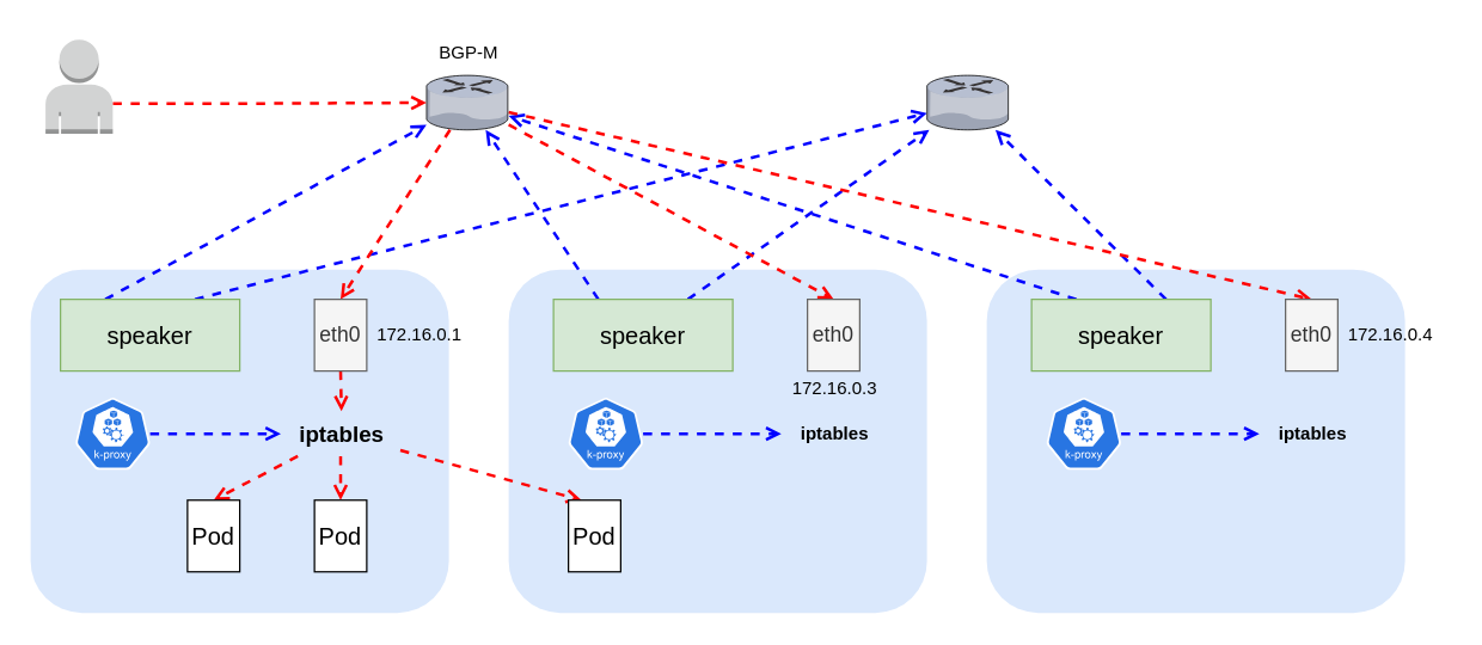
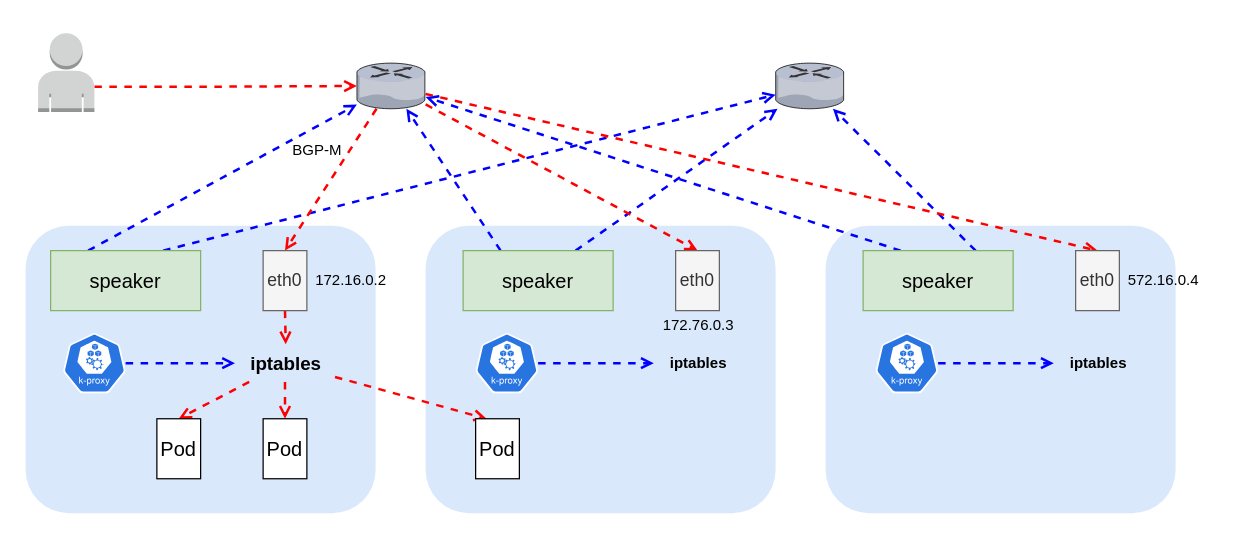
- <mxCell id="40" value="BGP-M" style="text;html=1;align=center;verticalAlign=middle;resizable=0;points=[];autosize=1;strokeColor=none;fillColor=none;" parent="1" vertex="1"><mxGeometry x="282.5" y="20" width="60" height="30" as="geometry" /></mxCell>
+ <mxCell id="40" value="BGP-M" style="text;html=1;align=center;verticalAlign=middle;resizable=0;points=[];autosize=1;strokeColor=none;fillColor=none;" parent="1" vertex="1"><mxGeometry x="222.5" y="105" width="60" height="30" as="geometry" /></mxCell>
- <mxCell id="41" value="172.16.0.1" style="text;html=1;align=center;verticalAlign=middle;resizable=0;points=[];autosize=1;strokeColor=none;fillColor=none;" parent="1" vertex="1"><mxGeometry x="240" y="209" width="80" height="30" as="geometry" /></mxCell>
+ <mxCell id="41" value="172.16.0.2" style="text;html=1;align=center;verticalAlign=middle;resizable=0;points=[];autosize=1;strokeColor=none;fillColor=none;" parent="1" vertex="1"><mxGeometry x="240" y="209" width="80" height="30" as="geometry" /></mxCell>
- <mxCell id="43" value="172.16.0.4" style="text;html=1;align=center;verticalAlign=middle;resizable=0;points=[];autosize=1;strokeColor=none;fillColor=none;" parent="1" vertex="1"><mxGeometry x="890" y="209" width="80" height="30" as="geometry" /></mxCell>
+ <mxCell id="43" value="572.16.0.4" style="text;html=1;align=center;verticalAlign=middle;resizable=0;points=[];autosize=1;strokeColor=none;fillColor=none;" parent="1" vertex="1"><mxGeometry x="890" y="209" width="80" height="30" as="geometry" /></mxCell>
- <mxCell id="42" value="172.16.0.3" style="text;html=1;align=center;verticalAlign=middle;resizable=0;points=[];autosize=1;strokeColor=none;fillColor=none;" parent="1" vertex="1"><mxGeometry x="517.5" y="245" width="80" height="30" as="geometry" /></mxCell>
+ <mxCell id="42" value="172.76.0.3" style="text;html=1;align=center;verticalAlign=middle;resizable=0;points=[];autosize=1;strokeColor=none;fillColor=none;" parent="1" vertex="1"><mxGeometry x="517.5" y="245" width="80" height="30" as="geometry" /></mxCell>
